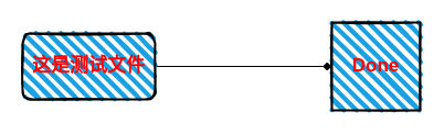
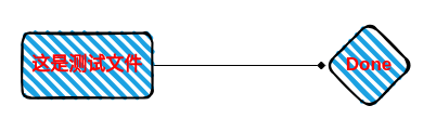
- <mxCell id="4" value="Done" style="whiteSpace=wrap;html=1;fontSize=17;fontColor=#FF0000;fontStyle=1;strokeWidth=2;fillColor=#1ba1e2;sketch=1;fillWeight=4;hachureGap=8;hachureAngle=45;rounded=0;" parent="1" vertex="1"><mxGeometry x="300" y="20" width="80" height="80" as="geometry" /></mxCell>
+ <mxCell id="4" value="Done" style="rhombus;whiteSpace=wrap;html=1;rounded=1;fontSize=17;fontColor=#FF0000;fontStyle=1;strokeWidth=2;fillColor=#1ba1e2;sketch=1;fillWeight=4;hachureGap=8;hachureAngle=45;" parent="1" vertex="1"><mxGeometry x="300" y="20" width="80" height="80" as="geometry" /></mxCell>
